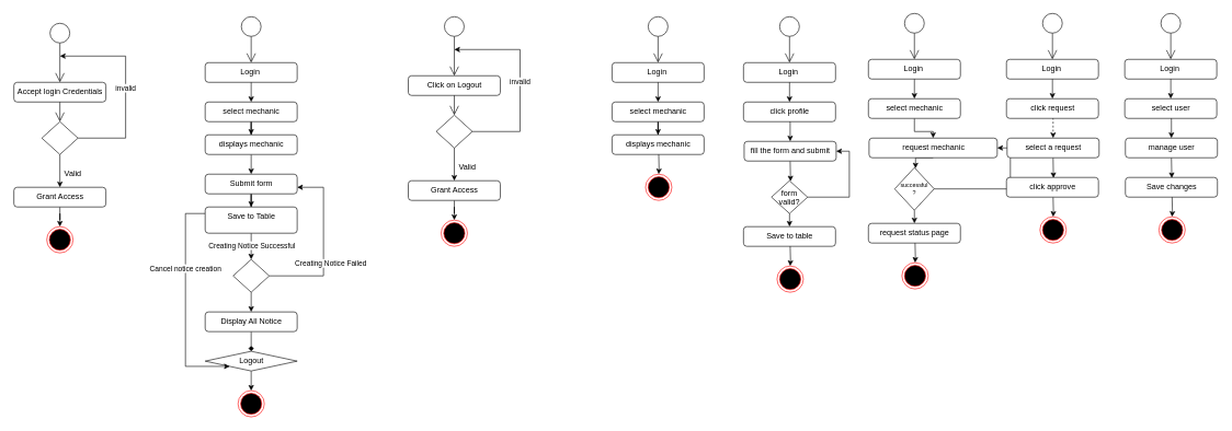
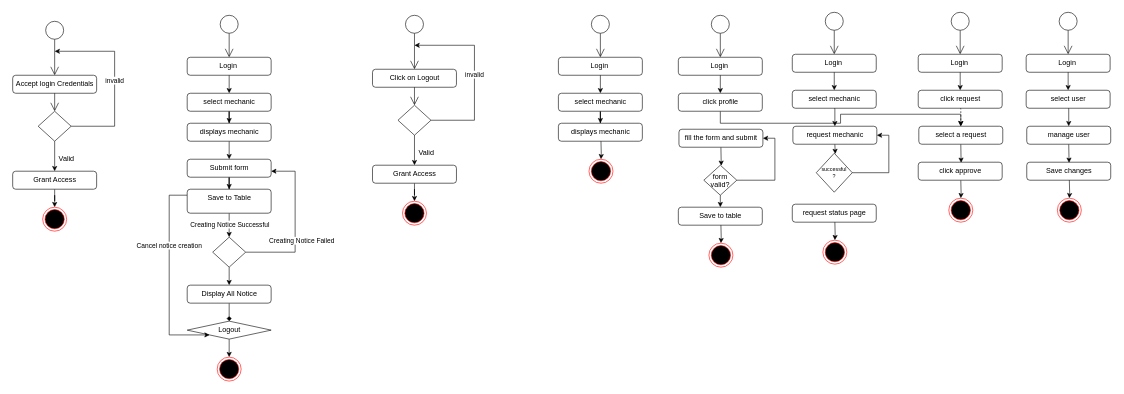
- <mxCell id="60" style="edgeStyle=orthogonalEdgeStyle;rounded=0;orthogonalLoop=1;jettySize=auto;html=1;exitX=0.5;exitY=1;exitDx=0;exitDy=0;entryX=0.5;entryY=0;entryDx=0;entryDy=0;" edge="1" parent="1" source="61" target="67"><mxGeometry relative="1" as="geometry" /></mxCell>
+ <mxCell id="60" style="edgeStyle=orthogonalEdgeStyle;rounded=0;orthogonalLoop=1;jettySize=auto;html=1;exitX=0.5;exitY=1;exitDx=0;exitDy=0;" edge="1" parent="1" source="61" target="94"><mxGeometry relative="1" as="geometry" /></mxCell>
- <mxCell id="81" value="request mechanic" style="html=1;align=center;verticalAlign=top;rounded=1;absoluteArcSize=1;arcSize=10;dashed=0;" vertex="1" parent="1"><mxGeometry x="1321" y="210" width="195" height="30" as="geometry" /></mxCell>
+ <mxCell id="81" value="request mechanic" style="html=1;align=center;verticalAlign=top;rounded=1;absoluteArcSize=1;arcSize=10;dashed=0;" vertex="1" parent="1"><mxGeometry x="1321" y="210" width="140" height="30" as="geometry" /></mxCell>
- <mxCell id="82" style="edgeStyle=orthogonalEdgeStyle;rounded=0;orthogonalLoop=1;jettySize=auto;html=1;exitX=0.5;exitY=1;exitDx=0;exitDy=0;entryX=0.5;entryY=0;entryDx=0;entryDy=0;" edge="1" parent="1" source="84" target="73"><mxGeometry relative="1" as="geometry" /></mxCell>
